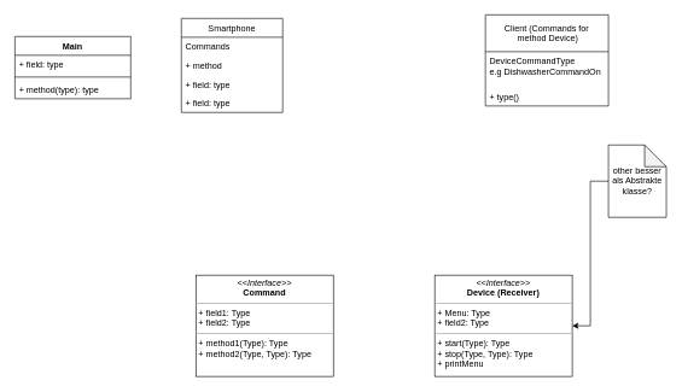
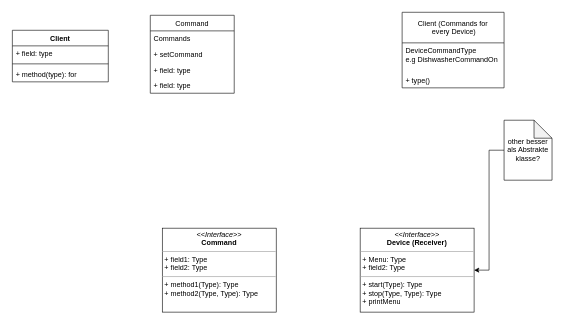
- <mxCell id="11" value="Smartphone" style="swimlane;fontStyle=0;childLayout=stackLayout;horizontal=1;startSize=26;fillColor=none;horizontalStack=0;resizeParent=1;resizeParentMax=0;resizeLast=0;collapsible=1;marginBottom=0;" vertex="1" parent="1"><mxGeometry x="250" y="25" width="140" height="130" as="geometry" /></mxCell>
+ <mxCell id="11" value="Command" style="swimlane;fontStyle=0;childLayout=stackLayout;horizontal=1;startSize=26;fillColor=none;horizontalStack=0;resizeParent=1;resizeParentMax=0;resizeLast=0;collapsible=1;marginBottom=0;" vertex="1" parent="1"><mxGeometry x="250" y="25" width="140" height="130" as="geometry" /></mxCell>
- <mxCell id="8" value="Client (Commands for&#10; method Device)" style="swimlane;fontStyle=0;childLayout=stackLayout;horizontal=1;startSize=51;fillColor=none;horizontalStack=0;resizeParent=1;resizeParentMax=0;resizeLast=0;collapsible=1;marginBottom=0;" vertex="1" parent="1"><mxGeometry x="670" y="20" width="170" height="126" as="geometry" /></mxCell>
+ <mxCell id="8" value="Client (Commands for&#10; every Device)" style="swimlane;fontStyle=0;childLayout=stackLayout;horizontal=1;startSize=51;fillColor=none;horizontalStack=0;resizeParent=1;resizeParentMax=0;resizeLast=0;collapsible=1;marginBottom=0;" vertex="1" parent="1"><mxGeometry x="670" y="20" width="170" height="126" as="geometry" /></mxCell>
- <mxCell id="2" value="Main" style="swimlane;fontStyle=1;align=center;verticalAlign=top;childLayout=stackLayout;horizontal=1;startSize=26;horizontalStack=0;resizeParent=1;resizeParentMax=0;resizeLast=0;collapsible=1;marginBottom=0;" vertex="1" parent="1"><mxGeometry x="20" y="50" width="160" height="86" as="geometry" /></mxCell>
+ <mxCell id="2" value="Client" style="swimlane;fontStyle=1;align=center;verticalAlign=top;childLayout=stackLayout;horizontal=1;startSize=26;horizontalStack=0;resizeParent=1;resizeParentMax=0;resizeLast=0;collapsible=1;marginBottom=0;" vertex="1" parent="1"><mxGeometry x="20" y="50" width="160" height="86" as="geometry" /></mxCell>
- <mxCell id="13" value="+ method" style="text;strokeColor=none;fillColor=none;align=left;verticalAlign=top;spacingLeft=4;spacingRight=4;overflow=hidden;rotatable=0;points=[[0,0.5],[1,0.5]];portConstraint=eastwest;" vertex="1" parent="11"><mxGeometry y="52" width="140" height="26" as="geometry" /></mxCell>
+ <mxCell id="13" value="+ setCommand" style="text;strokeColor=none;fillColor=none;align=left;verticalAlign=top;spacingLeft=4;spacingRight=4;overflow=hidden;rotatable=0;points=[[0,0.5],[1,0.5]];portConstraint=eastwest;" vertex="1" parent="11"><mxGeometry y="52" width="140" height="26" as="geometry" /></mxCell>
- <mxCell id="5" value="+ method(type): type" style="text;strokeColor=none;fillColor=none;align=left;verticalAlign=top;spacingLeft=4;spacingRight=4;overflow=hidden;rotatable=0;points=[[0,0.5],[1,0.5]];portConstraint=eastwest;" vertex="1" parent="2"><mxGeometry y="60" width="160" height="26" as="geometry" /></mxCell>
+ <mxCell id="5" value="+ method(type): for" style="text;strokeColor=none;fillColor=none;align=left;verticalAlign=top;spacingLeft=4;spacingRight=4;overflow=hidden;rotatable=0;points=[[0,0.5],[1,0.5]];portConstraint=eastwest;" vertex="1" parent="2"><mxGeometry y="60" width="160" height="26" as="geometry" /></mxCell>
